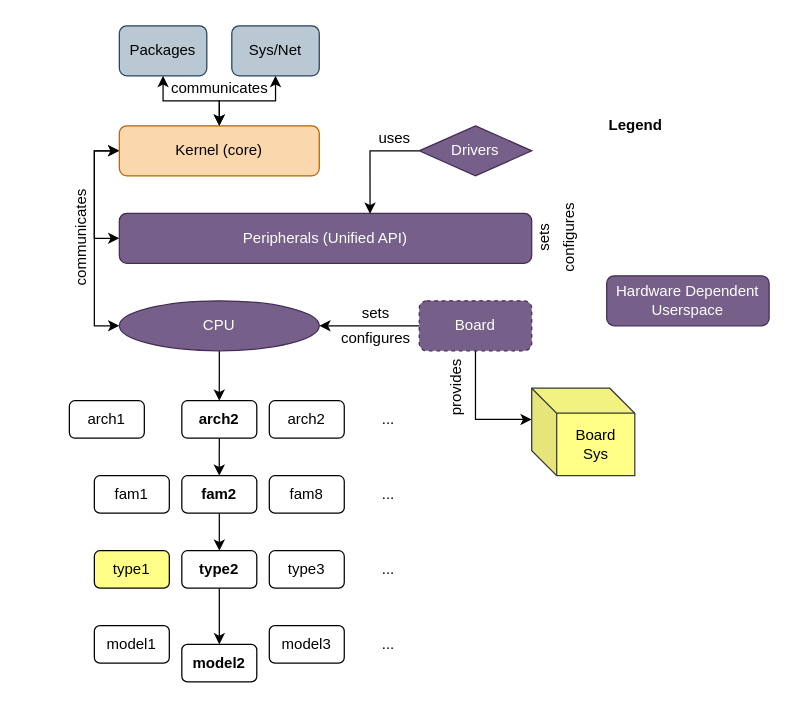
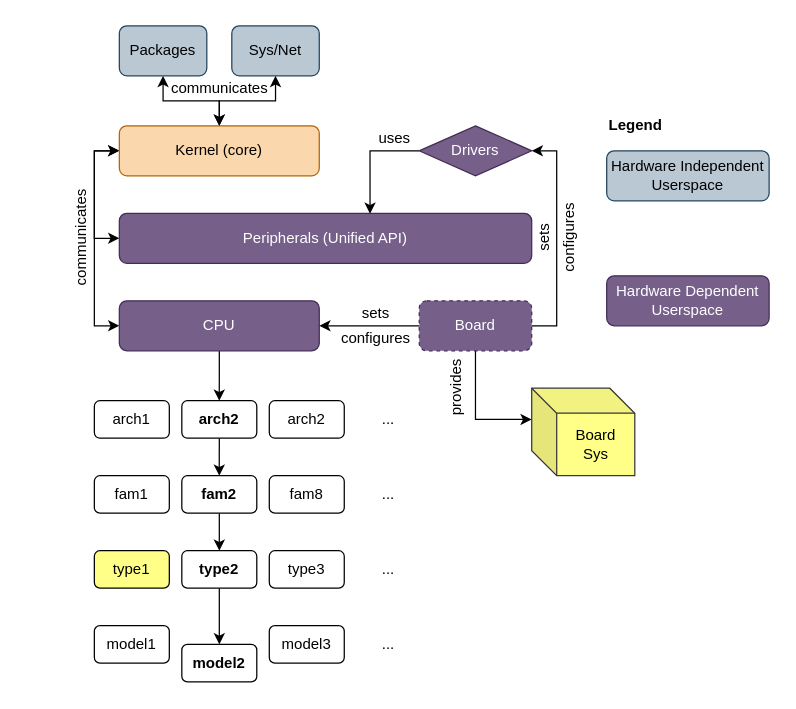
+ <mxCell id="47" value="Hardware Independent Userspace" style="rounded=1;whiteSpace=wrap;html=1;fillColor=#bac8d3;strokeColor=#23445d;" vertex="1" parent="1"><mxGeometry x="485" y="120" width="130" height="40" as="geometry" /></mxCell>
+ <mxCell id="6" style="edgeStyle=orthogonalEdgeStyle;rounded=0;orthogonalLoop=1;jettySize=auto;html=1;exitX=1;exitY=0.5;exitDx=0;exitDy=0;entryX=1;entryY=0.5;entryDx=0;entryDy=0;" edge="1" parent="1" source="8" target="12"><mxGeometry relative="1" as="geometry"><Array as="points"><mxPoint x="445" y="260" /><mxPoint x="445" y="120" /></Array></mxGeometry></mxCell>
- <mxCell id="4" value="CPU" style="ellipse;whiteSpace=wrap;html=1;fillColor=#76608a;strokeColor=#432D57;fontColor=#ffffff;" vertex="1" parent="1"><mxGeometry x="95" y="240" width="160" height="40" as="geometry" /></mxCell>
+ <mxCell id="4" value="CPU" style="rounded=1;whiteSpace=wrap;html=1;fillColor=#76608a;strokeColor=#432D57;fontColor=#ffffff;" vertex="1" parent="1"><mxGeometry x="95" y="240" width="160" height="40" as="geometry" /></mxCell>
- <mxCell id="18" value="arch1" style="rounded=1;whiteSpace=wrap;html=1;" vertex="1" parent="1"><mxGeometry x="55" y="320" width="60" height="30" as="geometry" /></mxCell>
+ <mxCell id="18" value="arch1" style="rounded=1;whiteSpace=wrap;html=1;" vertex="1" parent="1"><mxGeometry x="75" y="320" width="60" height="30" as="geometry" /></mxCell>
